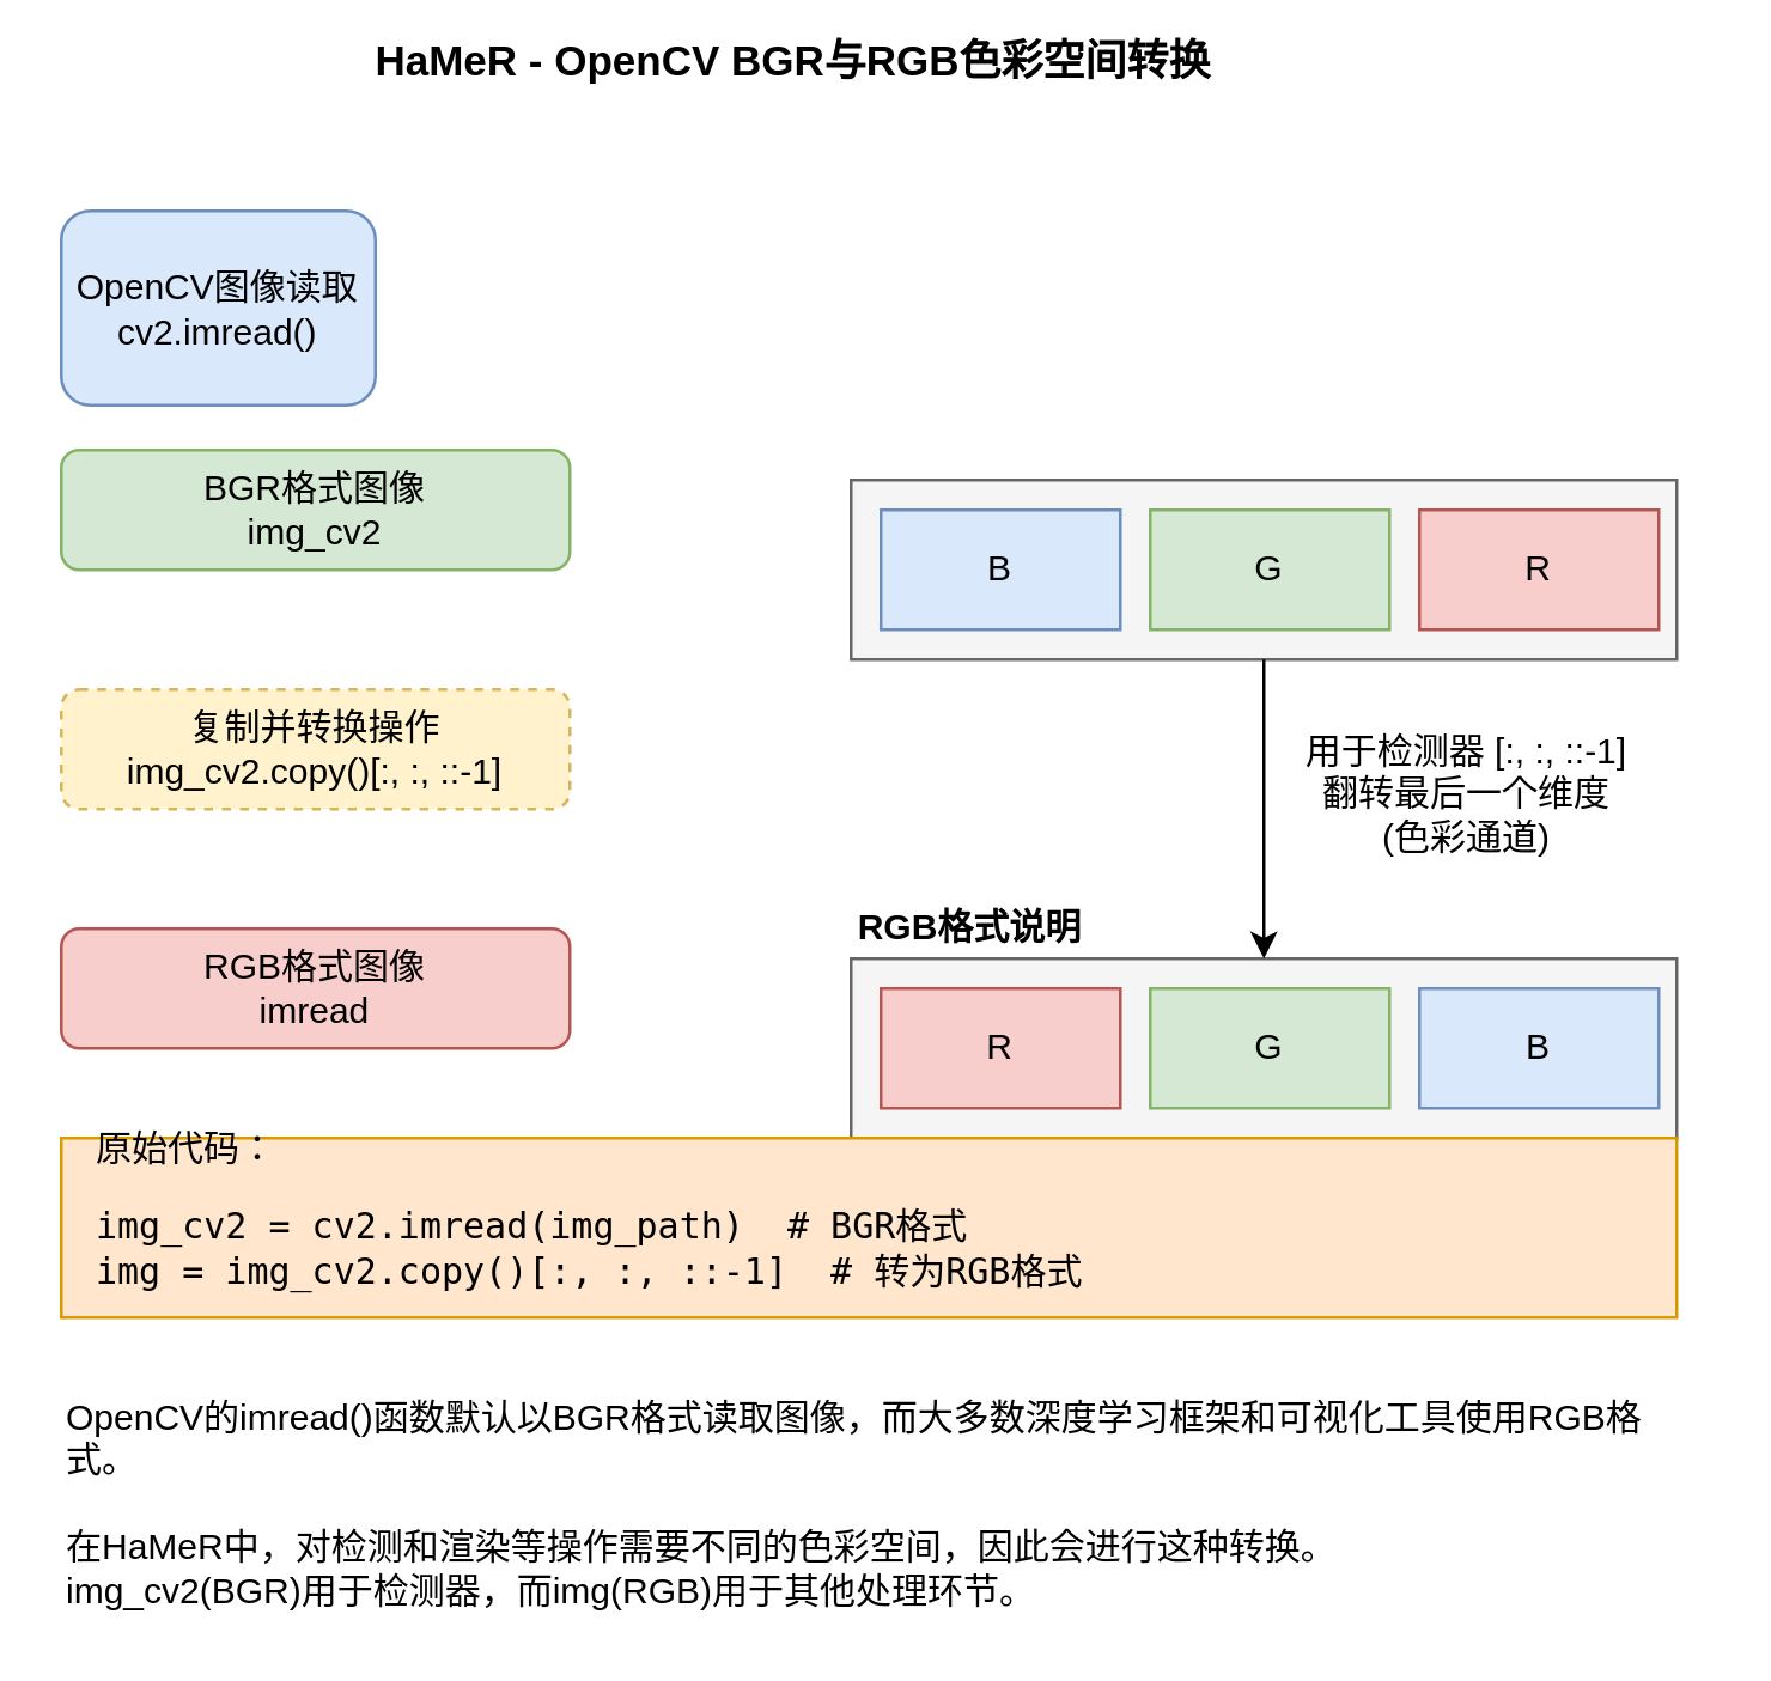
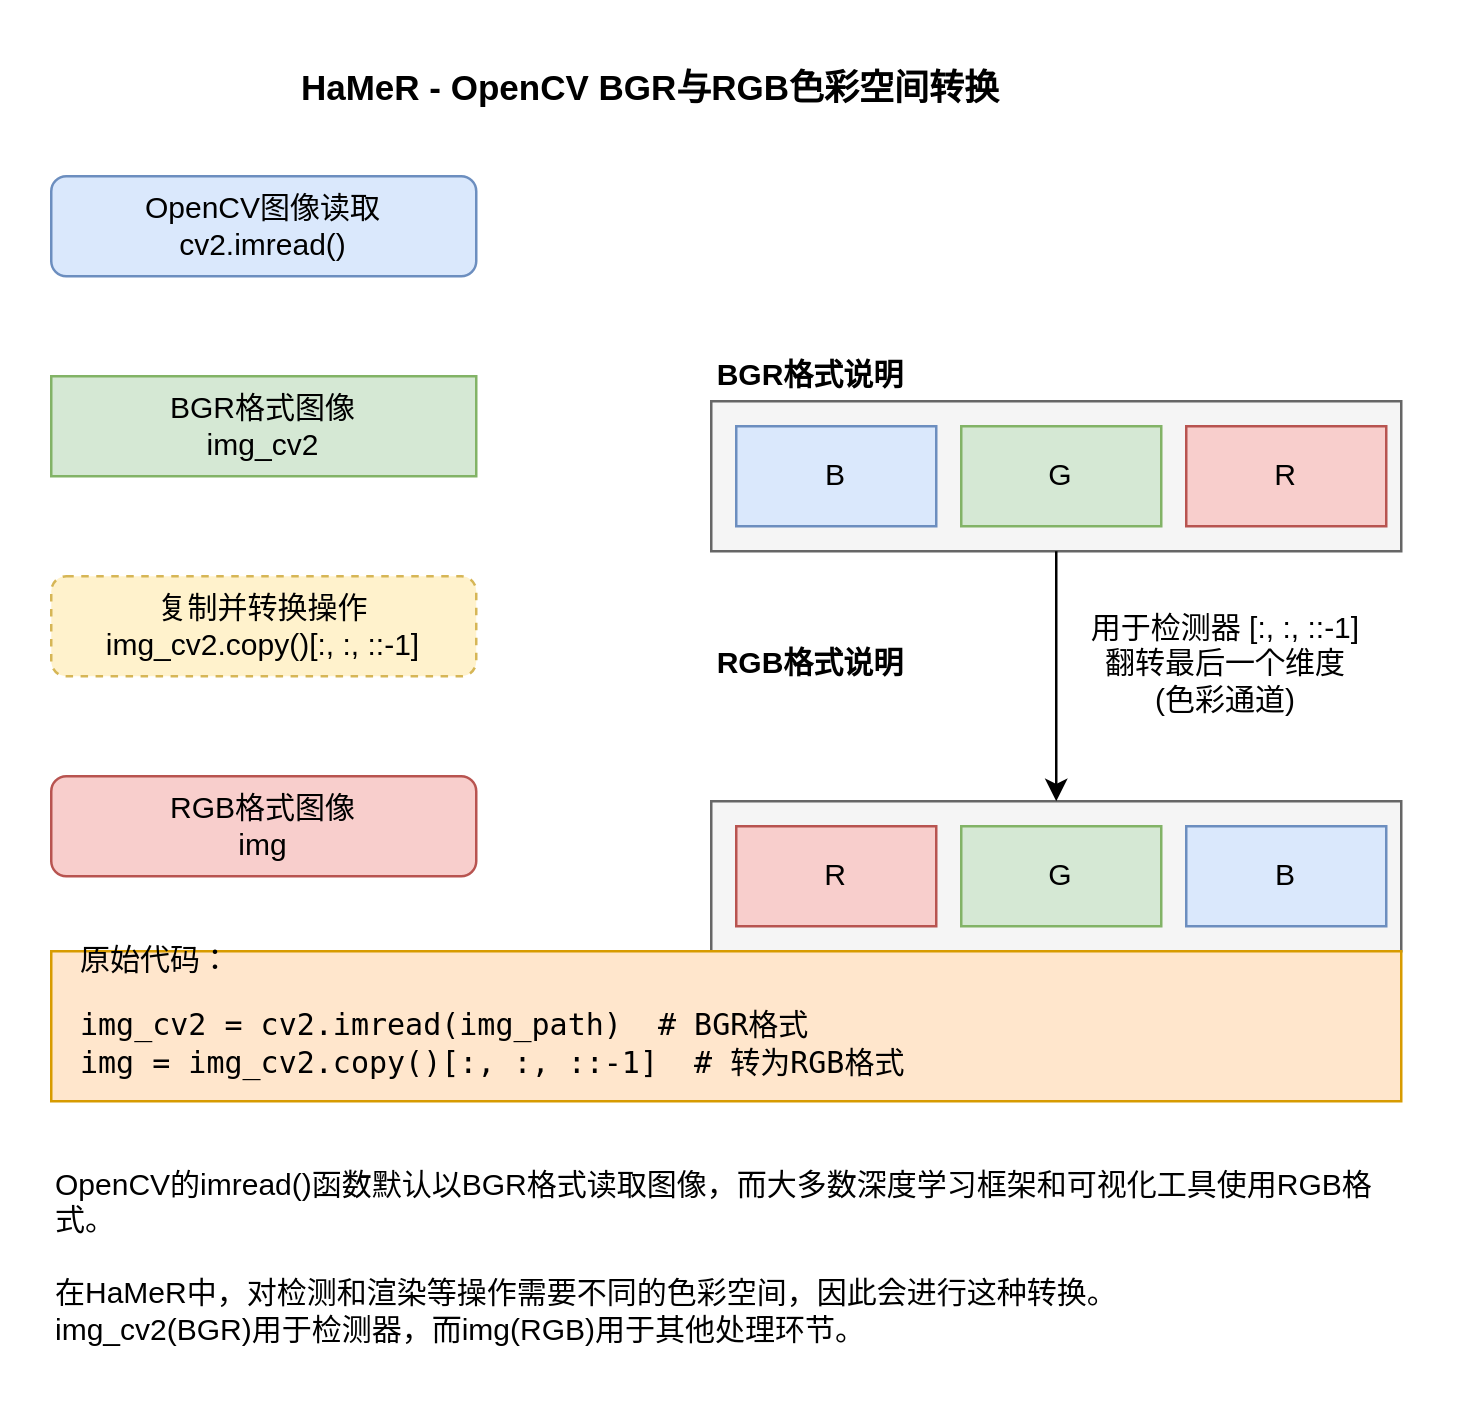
- <mxCell id="2" value="&lt;font style=&quot;font-size: 14px;&quot;&gt;&lt;b&gt;HaMeR - OpenCV BGR与RGB色彩空间转换&lt;/b&gt;&lt;/font&gt;" style="text;html=1;strokeColor=none;fillColor=none;align=center;verticalAlign=middle;whiteSpace=wrap;rounded=0;" vertex="1" parent="1"><mxGeometry x="65" y="5" width="400" height="30" as="geometry" /></mxCell>
+ <mxCell id="2" value="&lt;font style=&quot;font-size: 14px;&quot;&gt;&lt;b&gt;HaMeR - OpenCV BGR与RGB色彩空间转换&lt;/b&gt;&lt;/font&gt;" style="text;html=1;strokeColor=none;fillColor=none;align=center;verticalAlign=middle;whiteSpace=wrap;rounded=0;" vertex="1" parent="1"><mxGeometry x="60" y="20" width="400" height="30" as="geometry" /></mxCell>
- <mxCell id="3" value="OpenCV图像读取&#10;cv2.imread()" style="rounded=1;whiteSpace=wrap;html=1;fontSize=12;glass=0;strokeWidth=1;shadow=0;fillColor=#dae8fc;strokeColor=#6c8ebf;" vertex="1" parent="1"><mxGeometry x="20" y="70" width="105" height="65" as="geometry" /></mxCell>
+ <mxCell id="3" value="OpenCV图像读取&#10;cv2.imread()" style="rounded=1;whiteSpace=wrap;html=1;fontSize=12;glass=0;strokeWidth=1;shadow=0;fillColor=#dae8fc;strokeColor=#6c8ebf;" vertex="1" parent="1"><mxGeometry x="20" y="70" width="170" height="40" as="geometry" /></mxCell>
+ <mxCell id="7" value="BGR格式说明" style="text;html=1;strokeColor=none;fillColor=none;align=center;verticalAlign=middle;whiteSpace=wrap;rounded=0;fontStyle=1" vertex="1" parent="1"><mxGeometry x="274" y="140" width="100" height="20" as="geometry" /></mxCell>
- <mxCell id="4" value="BGR格式图像&#10;img_cv2" style="rounded=1;whiteSpace=wrap;html=1;fontSize=12;glass=0;strokeWidth=1;shadow=0;fillColor=#d5e8d4;strokeColor=#82b366;" vertex="1" parent="1"><mxGeometry x="20" y="150" width="170" height="40" as="geometry" /></mxCell>
+ <mxCell id="4" value="BGR格式图像&#10;img_cv2" style="whiteSpace=wrap;html=1;fontSize=12;glass=0;strokeWidth=1;shadow=0;fillColor=#d5e8d4;strokeColor=#82b366;rounded=0;" vertex="1" parent="1"><mxGeometry x="20" y="150" width="170" height="40" as="geometry" /></mxCell>
- <mxCell id="12" value="RGB格式说明" style="text;html=1;strokeColor=none;fillColor=none;align=center;verticalAlign=middle;whiteSpace=wrap;rounded=0;fontStyle=1" vertex="1" parent="1"><mxGeometry x="274" y="300" width="100" height="20" as="geometry" /></mxCell>
+ <mxCell id="12" value="RGB格式说明" style="text;html=1;strokeColor=none;fillColor=none;align=center;verticalAlign=middle;whiteSpace=wrap;rounded=0;fontStyle=1" vertex="1" parent="1"><mxGeometry x="274" y="255" width="100" height="20" as="geometry" /></mxCell>
- <mxCell id="6" value="RGB格式图像&#10;imread" style="rounded=1;whiteSpace=wrap;html=1;fontSize=12;glass=0;strokeWidth=1;shadow=0;fillColor=#f8cecc;strokeColor=#b85450;" vertex="1" parent="1"><mxGeometry x="20" y="310" width="170" height="40" as="geometry" /></mxCell>
+ <mxCell id="6" value="RGB格式图像&#10;img" style="rounded=1;whiteSpace=wrap;html=1;fontSize=12;glass=0;strokeWidth=1;shadow=0;fillColor=#f8cecc;strokeColor=#b85450;" vertex="1" parent="1"><mxGeometry x="20" y="310" width="170" height="40" as="geometry" /></mxCell>
